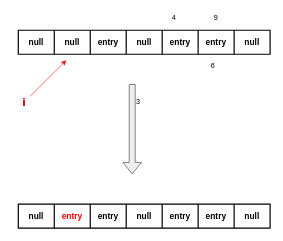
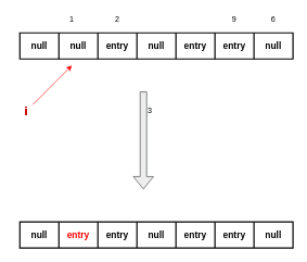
+ <mxCell id="11" value="1" style="text;html=1;strokeColor=none;fillColor=none;align=center;verticalAlign=middle;whiteSpace=wrap;rounded=0;" vertex="1" parent="1"><mxGeometry x="90" y="20" width="40" height="20" as="geometry" /></mxCell>
+ <mxCell id="12" value="2" style="text;html=1;strokeColor=none;fillColor=none;align=center;verticalAlign=middle;whiteSpace=wrap;rounded=0;" vertex="1" parent="1"><mxGeometry x="160" y="20" width="40" height="20" as="geometry" /></mxCell>
- <mxCell id="14" value="4" style="text;html=1;strokeColor=none;fillColor=none;align=center;verticalAlign=middle;whiteSpace=wrap;rounded=0;" vertex="1" parent="1"><mxGeometry x="270" y="20" width="40" height="20" as="geometry" /></mxCell>
- <mxCell id="16" value="6" style="text;html=1;strokeColor=none;fillColor=none;align=center;verticalAlign=middle;whiteSpace=wrap;rounded=0;" vertex="1" parent="1"><mxGeometry x="335" y="100" width="40" height="20" as="geometry" /></mxCell>
+ <mxCell id="16" value="6" style="text;html=1;strokeColor=none;fillColor=none;align=center;verticalAlign=middle;whiteSpace=wrap;rounded=0;" vertex="1" parent="1"><mxGeometry x="400" y="20" width="40" height="20" as="geometry" /></mxCell>
